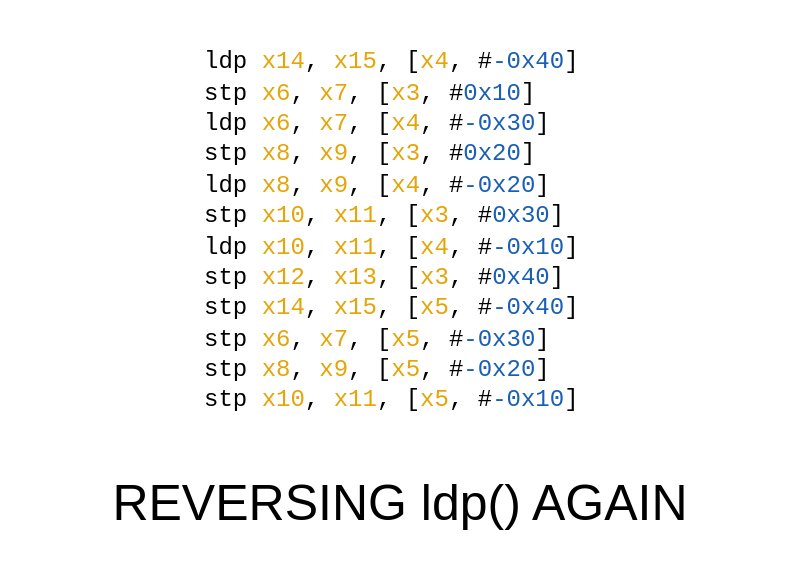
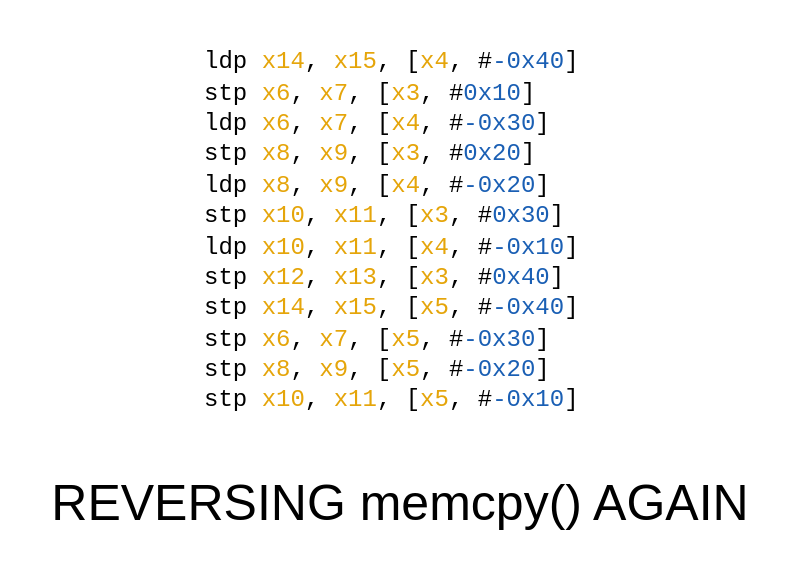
- <mxCell id="3" value="&lt;font style=&quot;font-size: 25px;&quot; face=&quot;Helvetica&quot;&gt;REVERSING ldp() AGAIN&lt;/font&gt;" style="text;html=1;align=center;verticalAlign=middle;whiteSpace=wrap;rounded=0;" vertex="1" parent="1"><mxGeometry x="20" y="230" width="360" height="40" as="geometry" /></mxCell>
+ <mxCell id="3" value="&lt;font style=&quot;font-size: 25px;&quot; face=&quot;Helvetica&quot;&gt;REVERSING memcpy() AGAIN&lt;/font&gt;" style="text;html=1;align=center;verticalAlign=middle;whiteSpace=wrap;rounded=0;" vertex="1" parent="1"><mxGeometry x="20" y="230" width="360" height="40" as="geometry" /></mxCell>
